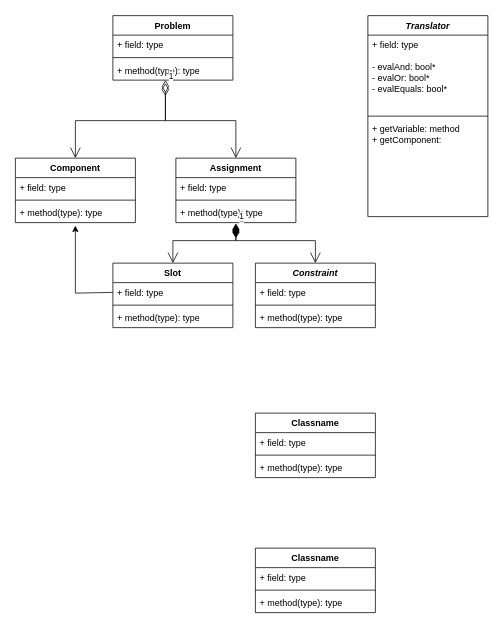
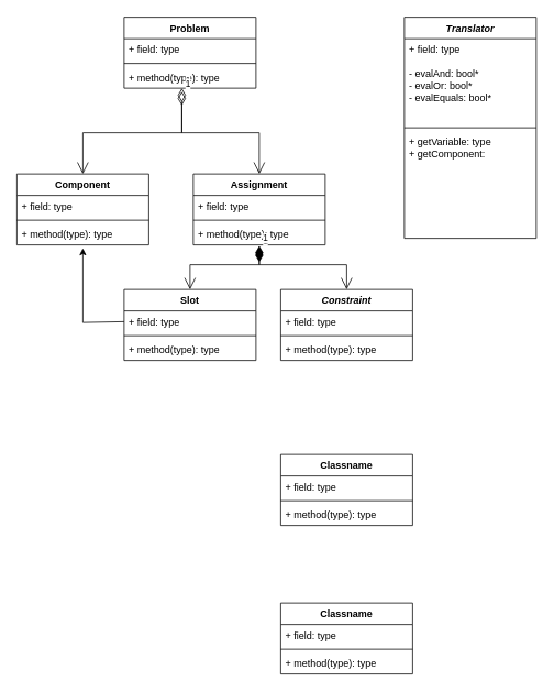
- <mxCell id="5" value="+ getVariable: method&lt;br&gt;+ getComponent:" style="text;strokeColor=none;fillColor=none;align=left;verticalAlign=top;spacingLeft=4;spacingRight=4;overflow=hidden;rotatable=0;points=[[0,0.5],[1,0.5]];portConstraint=eastwest;whiteSpace=wrap;html=1;" vertex="1" parent="2"><mxGeometry y="138" width="160" height="130" as="geometry" /></mxCell>
+ <mxCell id="5" value="+ getVariable: type&lt;br&gt;+ getComponent:" style="text;strokeColor=none;fillColor=none;align=left;verticalAlign=top;spacingLeft=4;spacingRight=4;overflow=hidden;rotatable=0;points=[[0,0.5],[1,0.5]];portConstraint=eastwest;whiteSpace=wrap;html=1;" vertex="1" parent="2"><mxGeometry y="138" width="160" height="130" as="geometry" /></mxCell>
